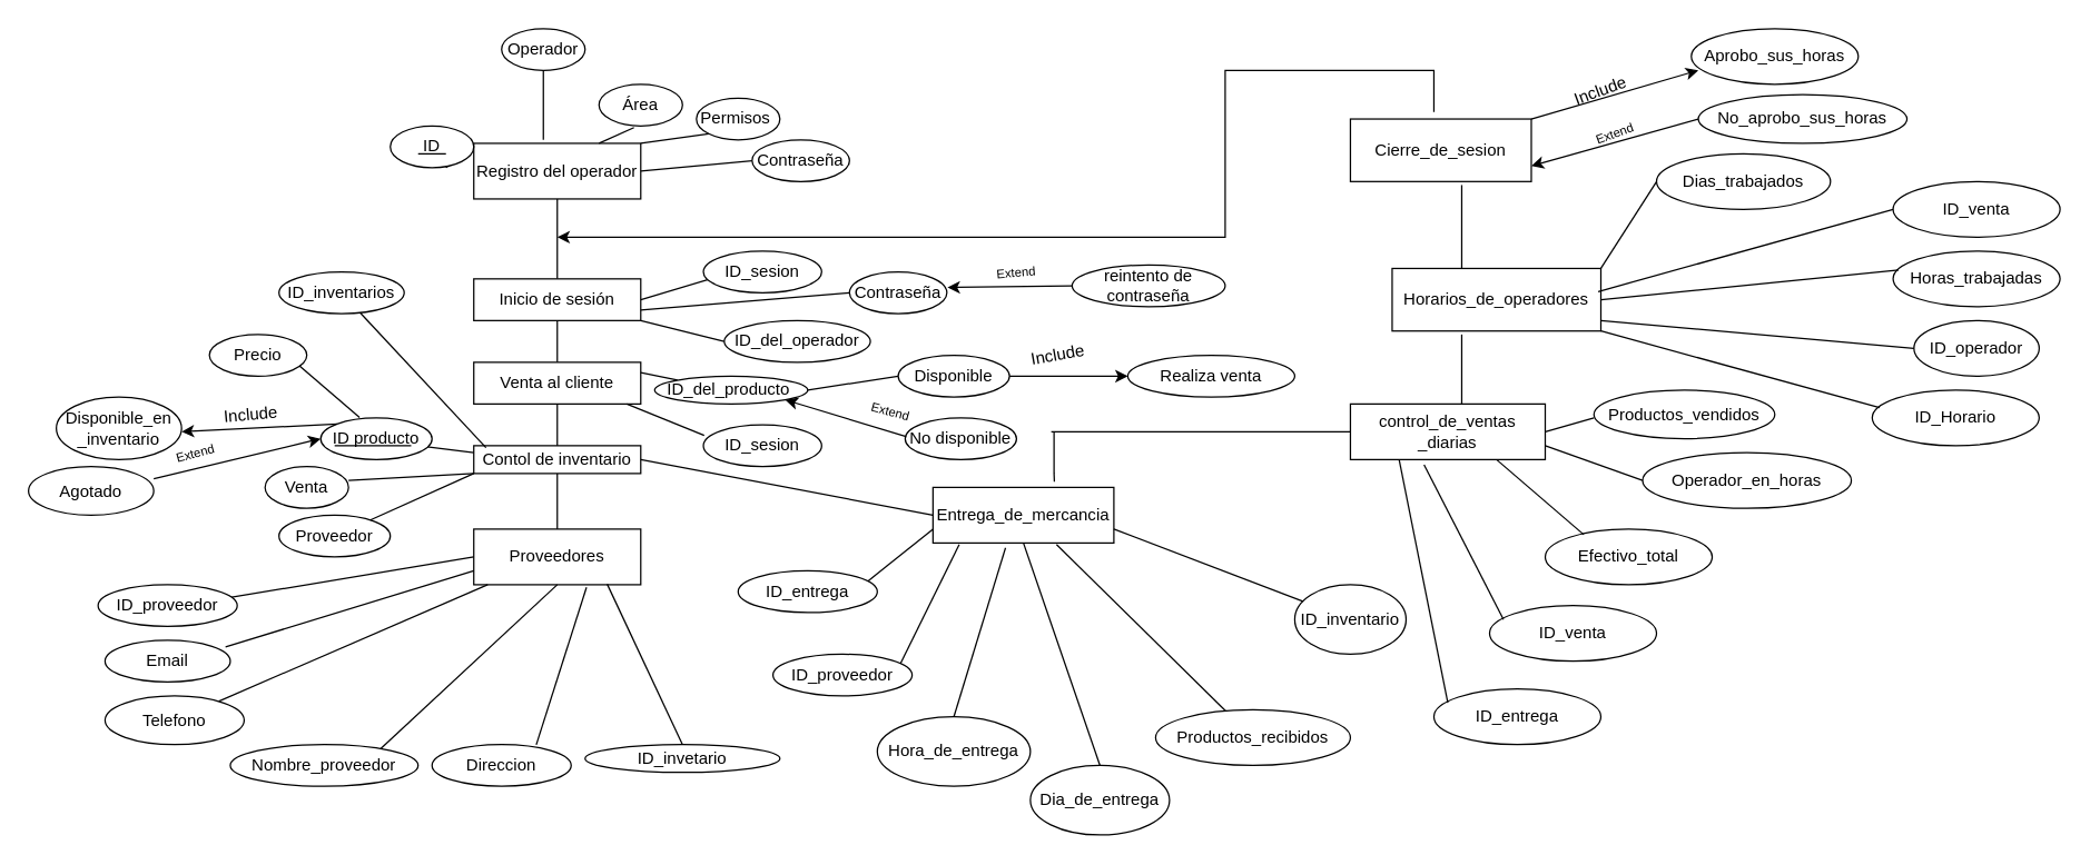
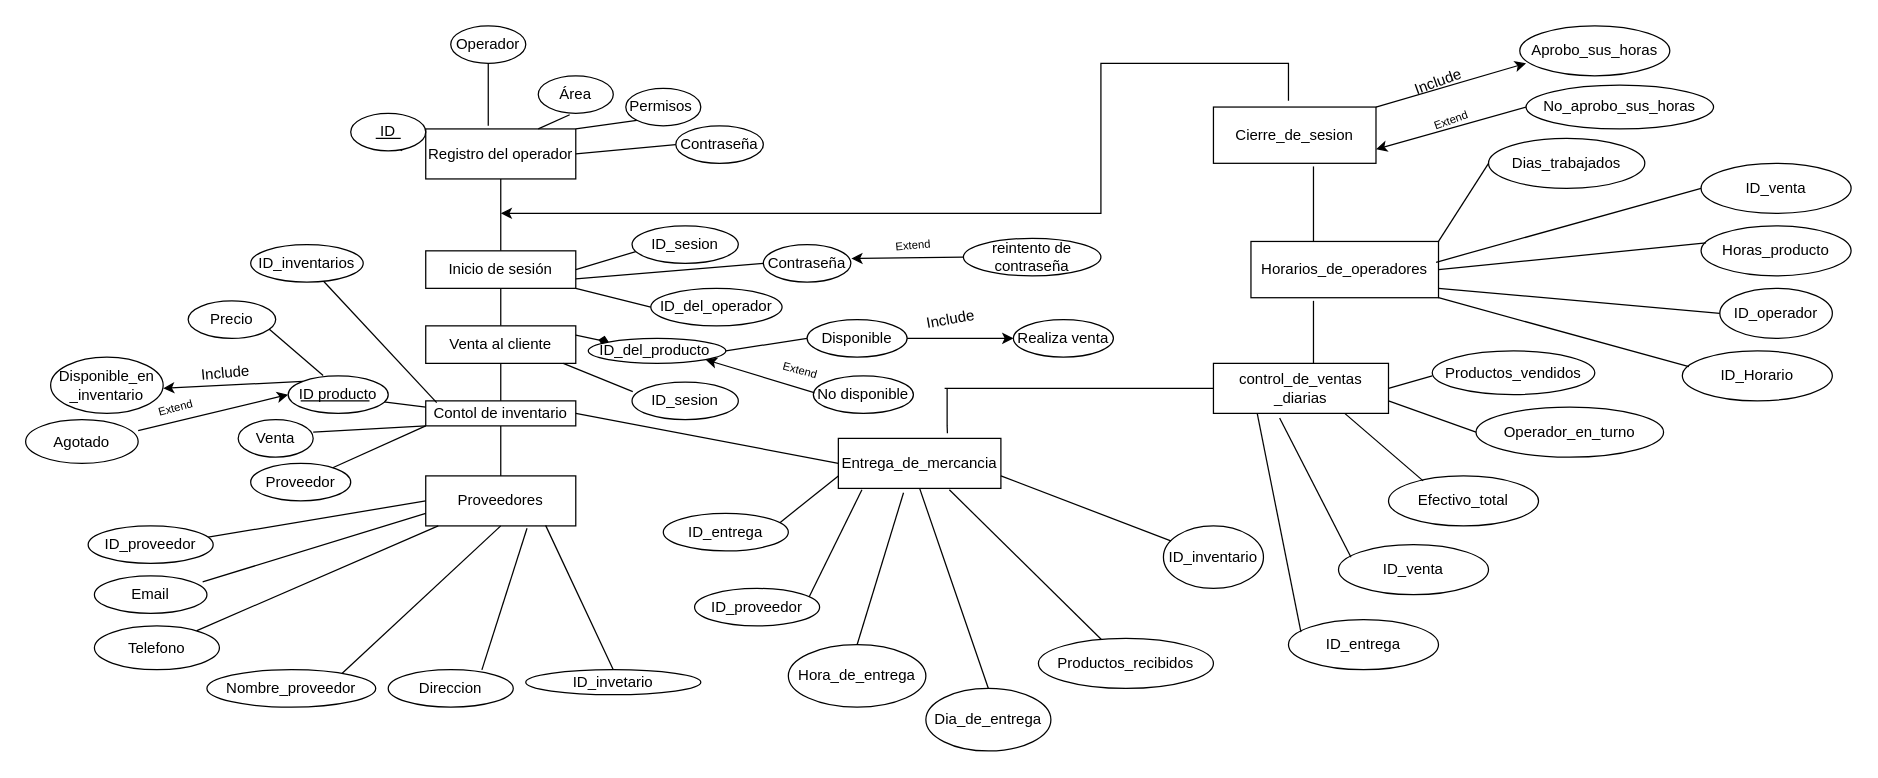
- <mxCell id="83" value="Horas_trabajadas" style="ellipse;whiteSpace=wrap;html=1;" vertex="1" parent="1"><mxGeometry x="1360" y="180" width="120" height="40" as="geometry" /></mxCell>
+ <mxCell id="83" value="Horas_producto" style="ellipse;whiteSpace=wrap;html=1;" vertex="1" parent="1"><mxGeometry x="1360" y="180" width="120" height="40" as="geometry" /></mxCell>
- <mxCell id="45" value="Realiza venta" style="ellipse;whiteSpace=wrap;html=1;" vertex="1" parent="1"><mxGeometry x="810" y="255" width="120" height="30" as="geometry" /></mxCell>
+ <mxCell id="45" value="Realiza venta" style="ellipse;whiteSpace=wrap;html=1;" vertex="1" parent="1"><mxGeometry x="810" y="255" width="80" height="30" as="geometry" /></mxCell>
- <mxCell id="25" value="" style="endArrow=none;html=1;rounded=0;exitX=1;exitY=0.25;exitDx=0;exitDy=0;" edge="1" parent="1" source="24" target="26"><mxGeometry width="50" height="50" relative="1" as="geometry"><mxPoint x="450" y="270" as="sourcePoint" /><mxPoint x="510" y="260" as="targetPoint" /></mxGeometry></mxCell>
+ <mxCell id="25" value="" style="endArrow=diamond;html=1;rounded=0;exitX=1;exitY=0.25;exitDx=0;exitDy=0;" edge="1" parent="1" source="24" target="26"><mxGeometry width="50" height="50" relative="1" as="geometry"><mxPoint x="450" y="270" as="sourcePoint" /><mxPoint x="510" y="260" as="targetPoint" /></mxGeometry></mxCell>
- <mxCell id="76" value="Operador_en_horas" style="ellipse;whiteSpace=wrap;html=1;" vertex="1" parent="1"><mxGeometry x="1180" y="325" width="150" height="40" as="geometry" /></mxCell>
+ <mxCell id="76" value="Operador_en_turno" style="ellipse;whiteSpace=wrap;html=1;" vertex="1" parent="1"><mxGeometry x="1180" y="325" width="150" height="40" as="geometry" /></mxCell>
